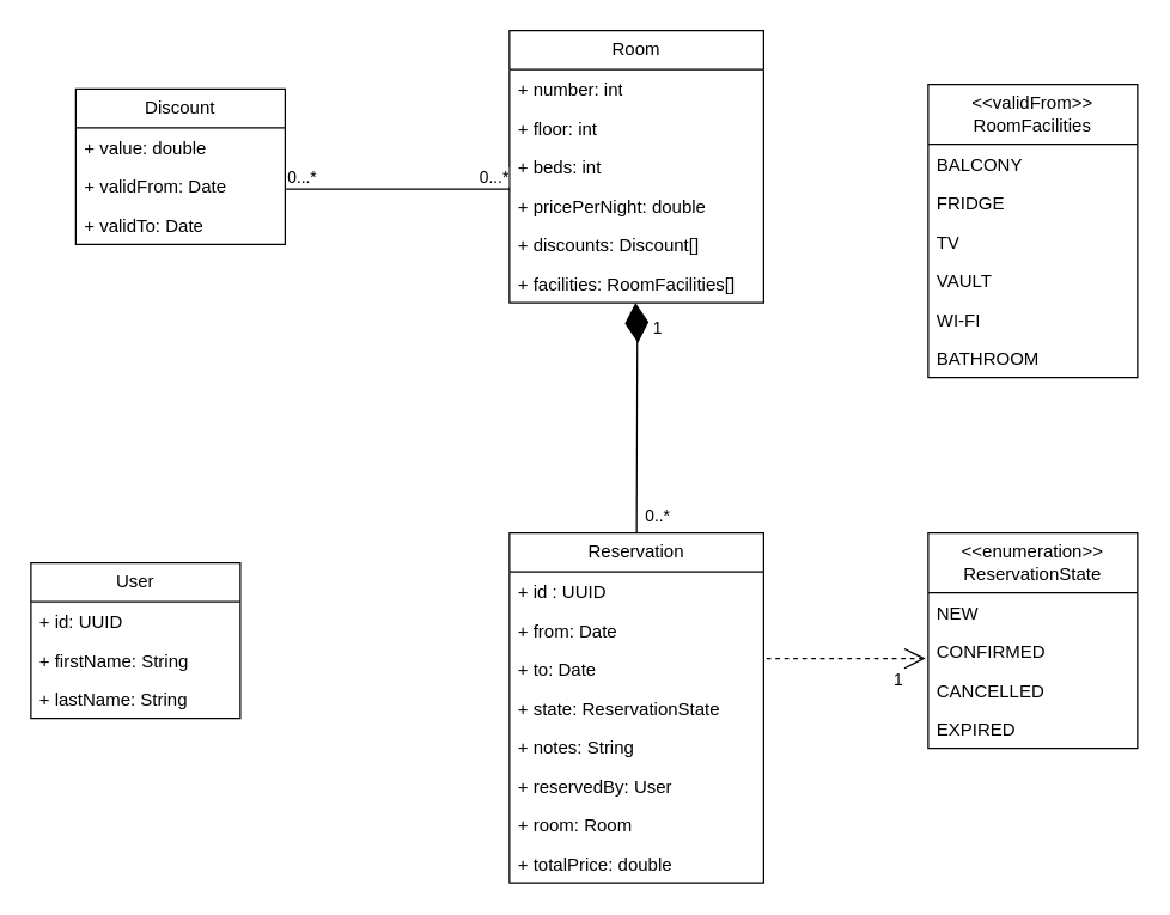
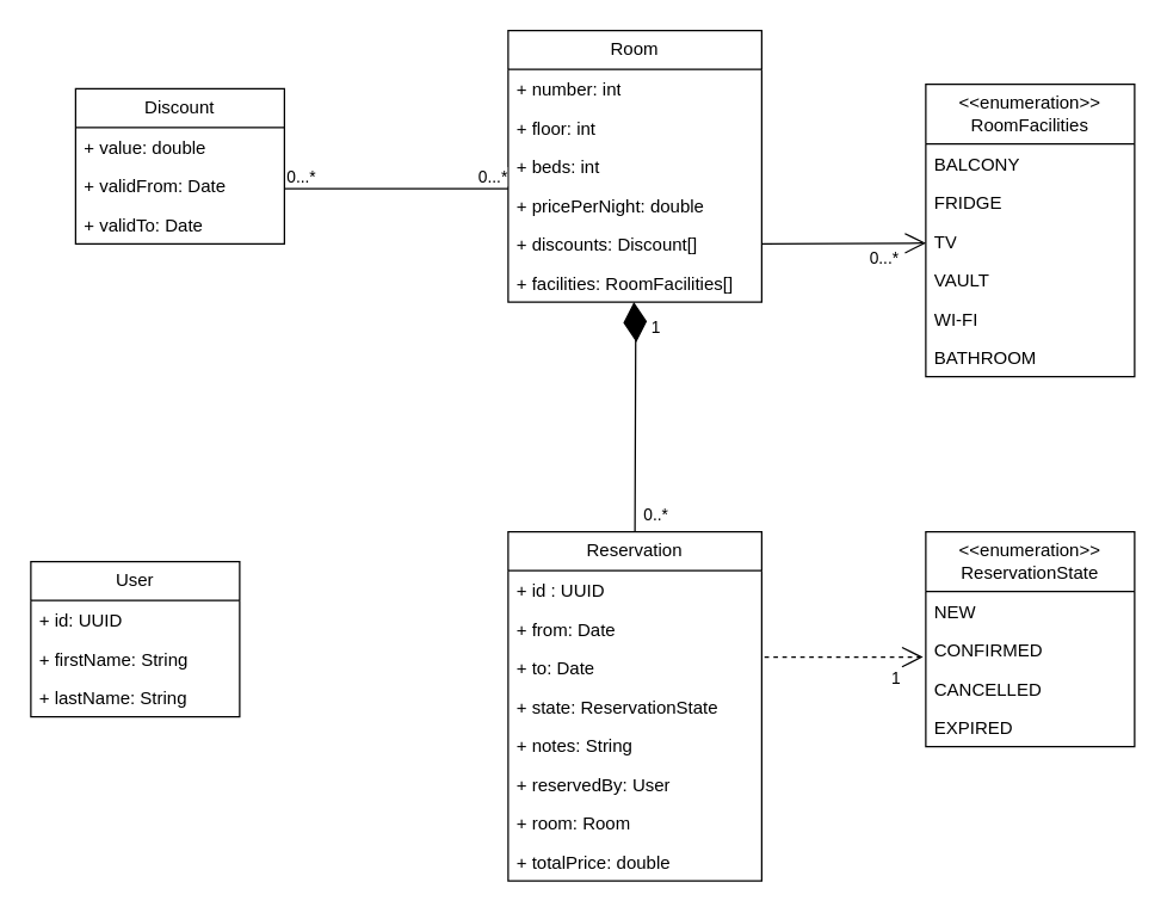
- <mxCell id="2" value="&amp;lt;&amp;lt;validFrom&amp;gt;&amp;gt;&lt;br&gt;RoomFacilities" style="swimlane;fontStyle=0;childLayout=stackLayout;horizontal=1;startSize=40;fillColor=none;horizontalStack=0;resizeParent=1;resizeParentMax=0;resizeLast=0;collapsible=1;marginBottom=0;whiteSpace=wrap;html=1;" vertex="1" parent="1"><mxGeometry x="620" y="56" width="140" height="196" as="geometry" /></mxCell>
+ <mxCell id="2" value="&amp;lt;&amp;lt;enumeration&amp;gt;&amp;gt;&lt;br&gt;RoomFacilities" style="swimlane;fontStyle=0;childLayout=stackLayout;horizontal=1;startSize=40;fillColor=none;horizontalStack=0;resizeParent=1;resizeParentMax=0;resizeLast=0;collapsible=1;marginBottom=0;whiteSpace=wrap;html=1;" vertex="1" parent="1"><mxGeometry x="620" y="56" width="140" height="196" as="geometry" /></mxCell>
+ <mxCell id="9" value="" style="endArrow=open;endFill=1;endSize=12;html=1;rounded=0;entryX=0.001;entryY=0.557;entryDx=0;entryDy=0;entryPerimeter=0;exitX=1;exitY=0.5;exitDx=0;exitDy=0;" edge="1" parent="1" source="20" target="5"><mxGeometry width="160" relative="1" as="geometry"><mxPoint x="499.68" y="167.54" as="sourcePoint" /><mxPoint x="650" y="166" as="targetPoint" /></mxGeometry></mxCell>
+ <mxCell id="10" value="0...*" style="edgeLabel;html=1;align=center;verticalAlign=middle;resizable=0;points=[];" vertex="1" connectable="0" parent="9"><mxGeometry x="0.317" y="2" relative="1" as="geometry"><mxPoint x="9" y="12" as="offset" /></mxGeometry></mxCell>
